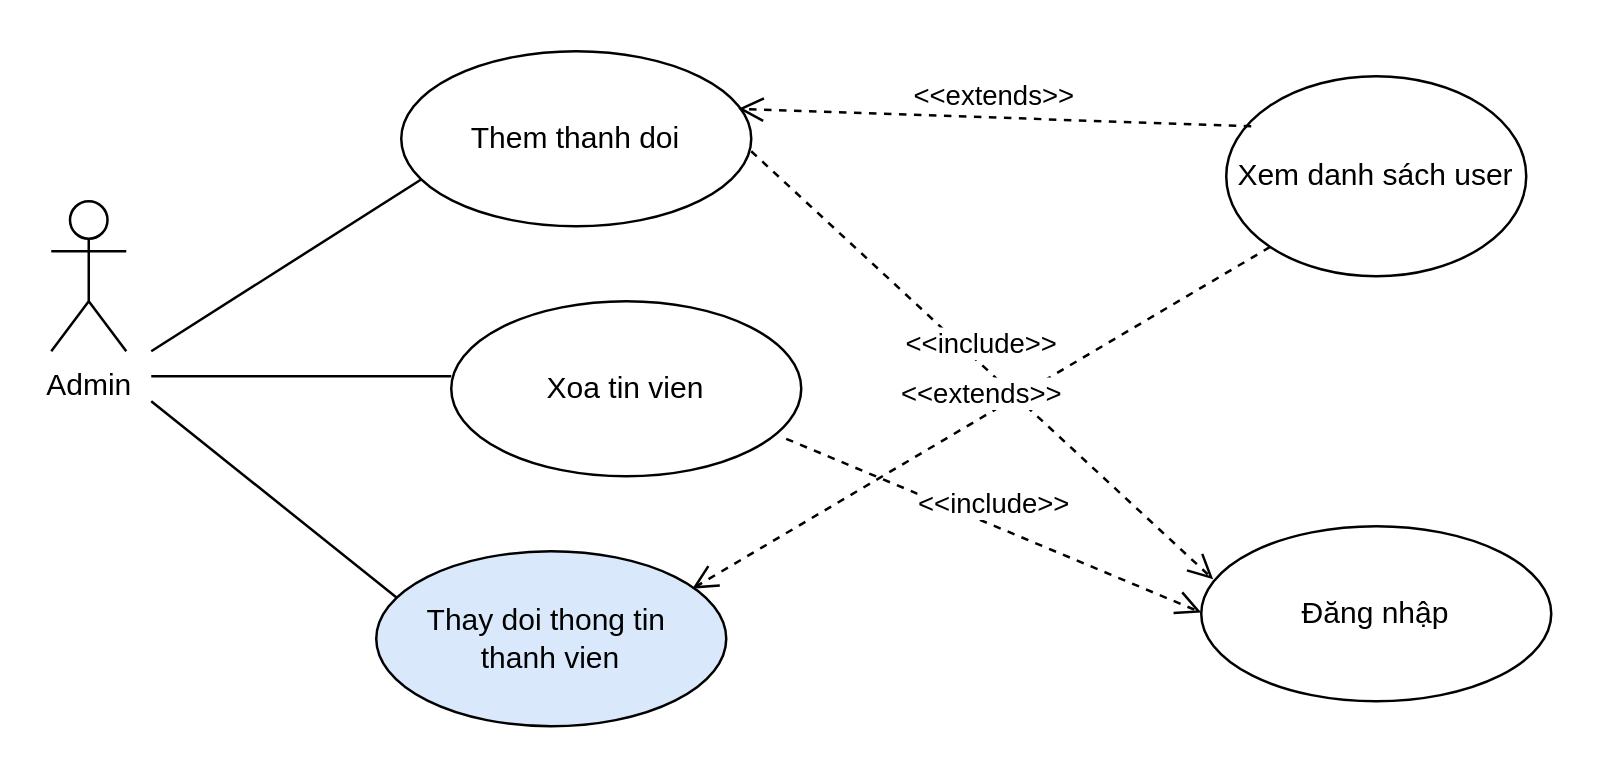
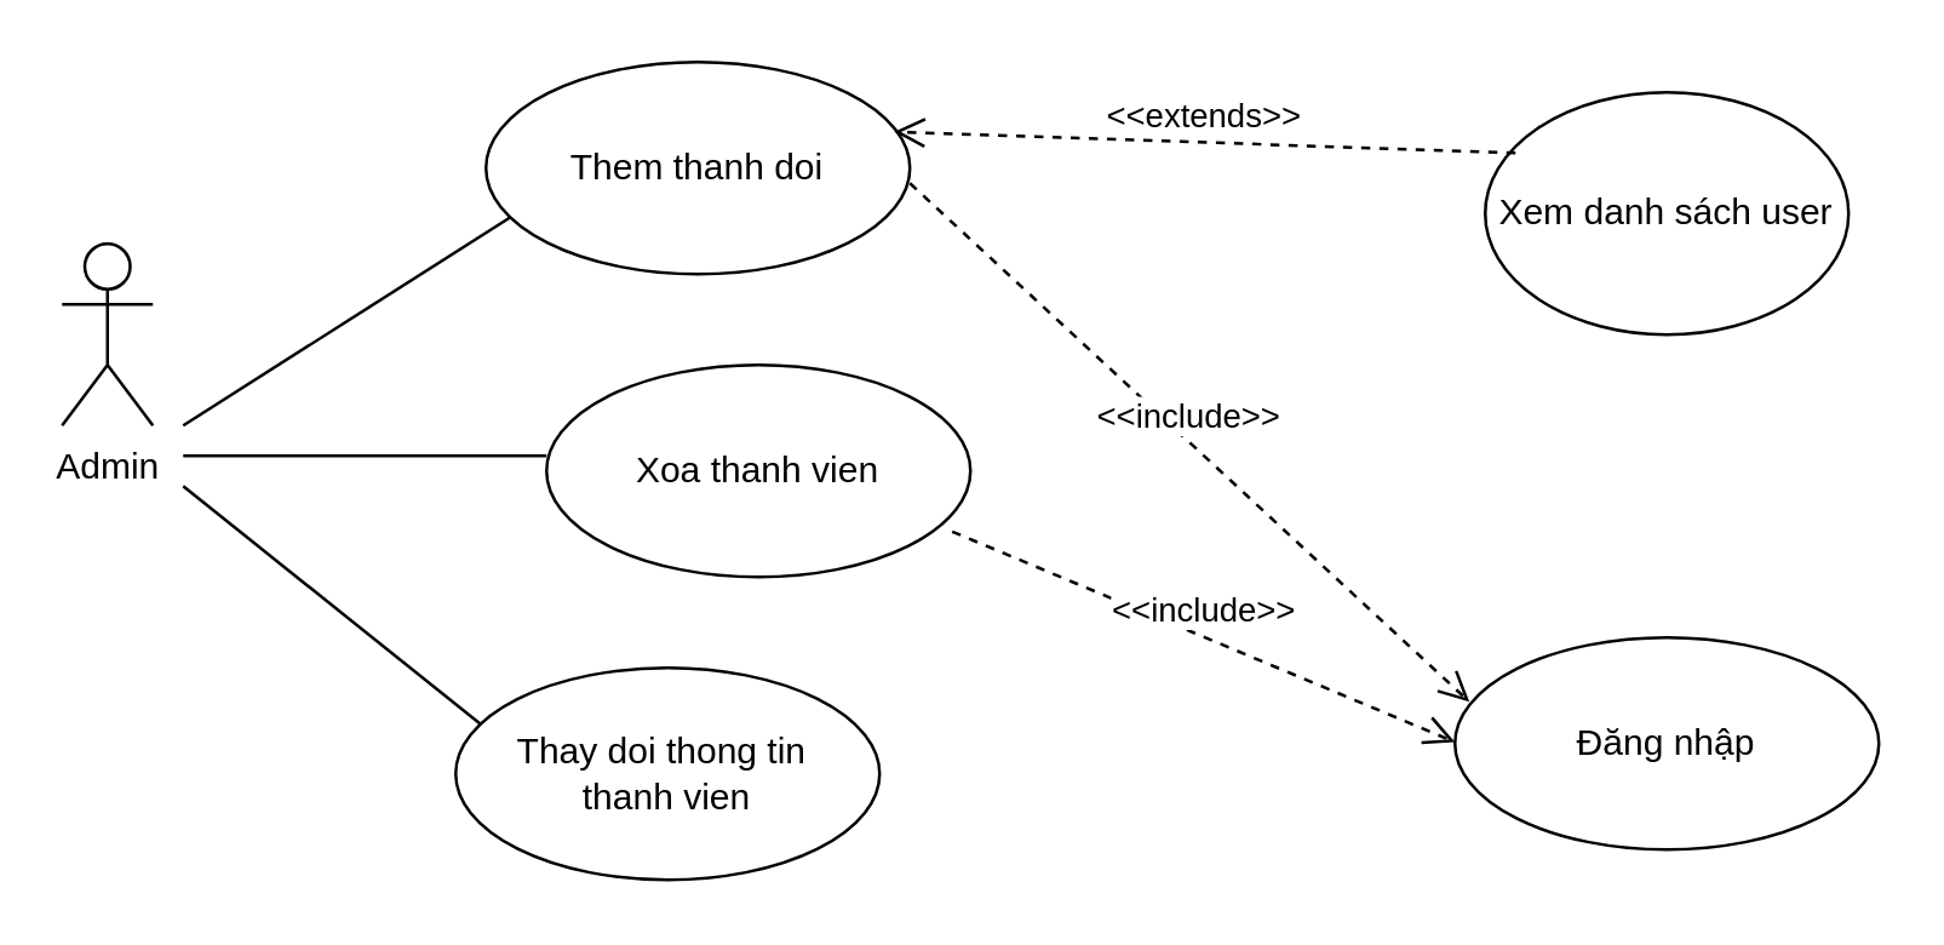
- <mxCell id="14" value="&amp;lt;&amp;lt;extends&amp;gt;&amp;gt;" style="html=1;verticalAlign=bottom;endArrow=open;dashed=1;endSize=8;entryX=0.903;entryY=0.214;entryDx=0;entryDy=0;entryPerimeter=0;exitX=0;exitY=1;exitDx=0;exitDy=0;" edge="1" parent="1" source="12" target="8"><mxGeometry relative="1" as="geometry"><mxPoint x="490" y="110" as="sourcePoint" /><mxPoint x="284.82" y="103.03" as="targetPoint" /></mxGeometry></mxCell>
- <mxCell id="7" value="Xoa tin vien" style="ellipse;whiteSpace=wrap;html=1;" parent="1" vertex="1"><mxGeometry x="180" y="120" width="140" height="70" as="geometry" /></mxCell>
+ <mxCell id="7" value="Xoa thanh vien" style="ellipse;whiteSpace=wrap;html=1;" parent="1" vertex="1"><mxGeometry x="180" y="120" width="140" height="70" as="geometry" /></mxCell>
- <mxCell id="8" value="Thay doi thong tin&amp;nbsp;&lt;br&gt;thanh vien" style="ellipse;whiteSpace=wrap;html=1;fillColor=#dae8fc;" parent="1" vertex="1"><mxGeometry x="150" y="220" width="140" height="70" as="geometry" /></mxCell>
+ <mxCell id="8" value="Thay doi thong tin&amp;nbsp;&lt;br&gt;thanh vien" style="ellipse;whiteSpace=wrap;html=1;" parent="1" vertex="1"><mxGeometry x="150" y="220" width="140" height="70" as="geometry" /></mxCell>
